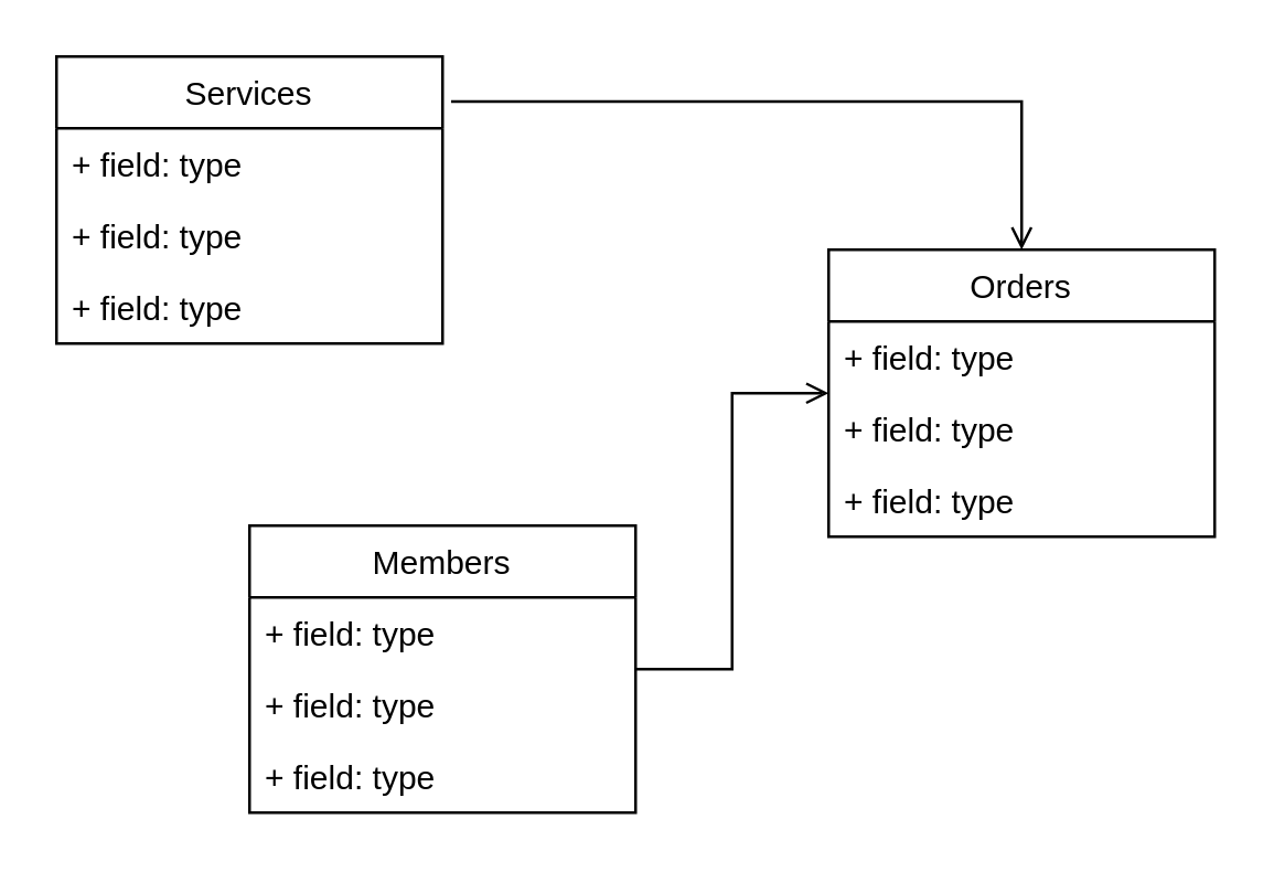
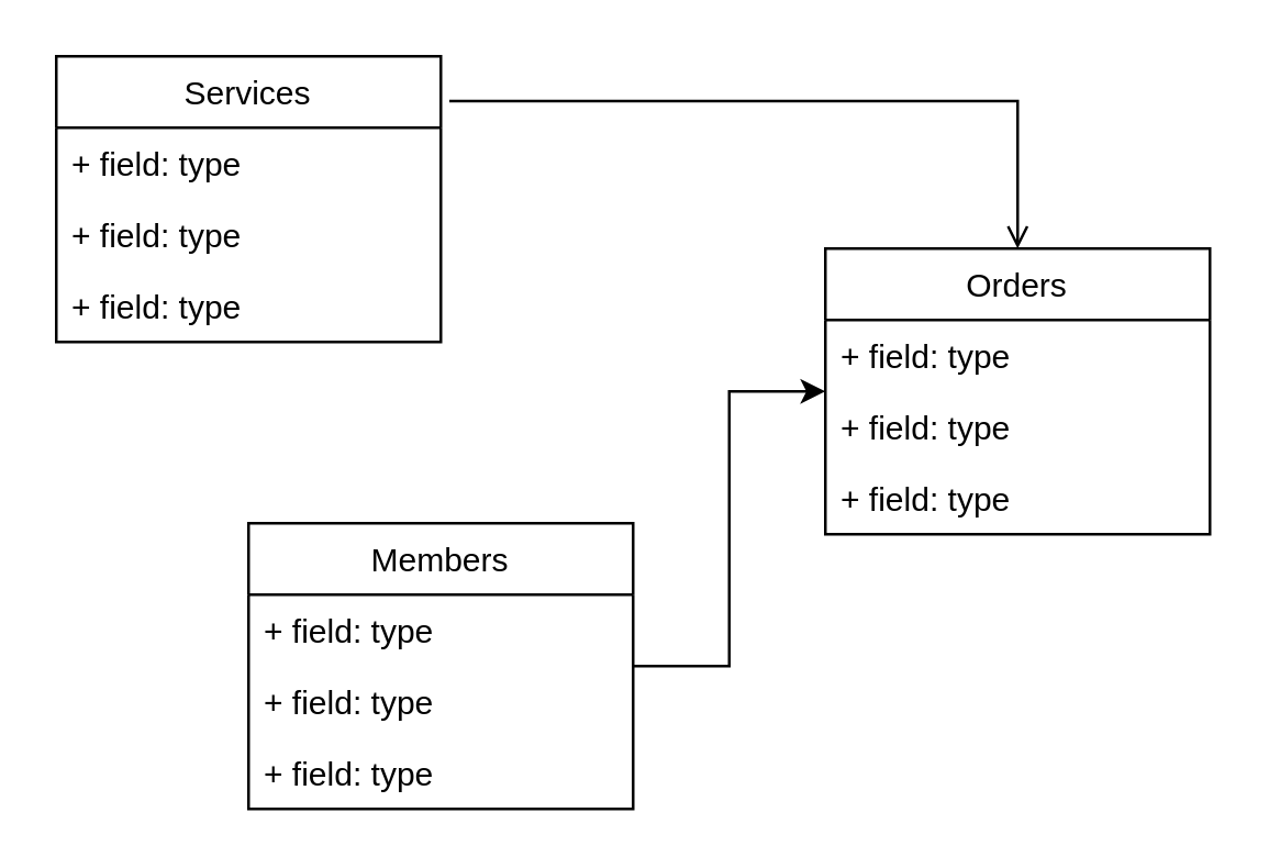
- <mxCell id="2" value="" style="edgeStyle=orthogonalEdgeStyle;rounded=0;orthogonalLoop=1;jettySize=auto;html=1;endArrow=open;" edge="1" parent="1" source="3" target="7"><mxGeometry relative="1" as="geometry" /></mxCell>
+ <mxCell id="2" value="" style="edgeStyle=orthogonalEdgeStyle;rounded=0;orthogonalLoop=1;jettySize=auto;html=1;" edge="1" parent="1" source="3" target="7"><mxGeometry relative="1" as="geometry" /></mxCell>
